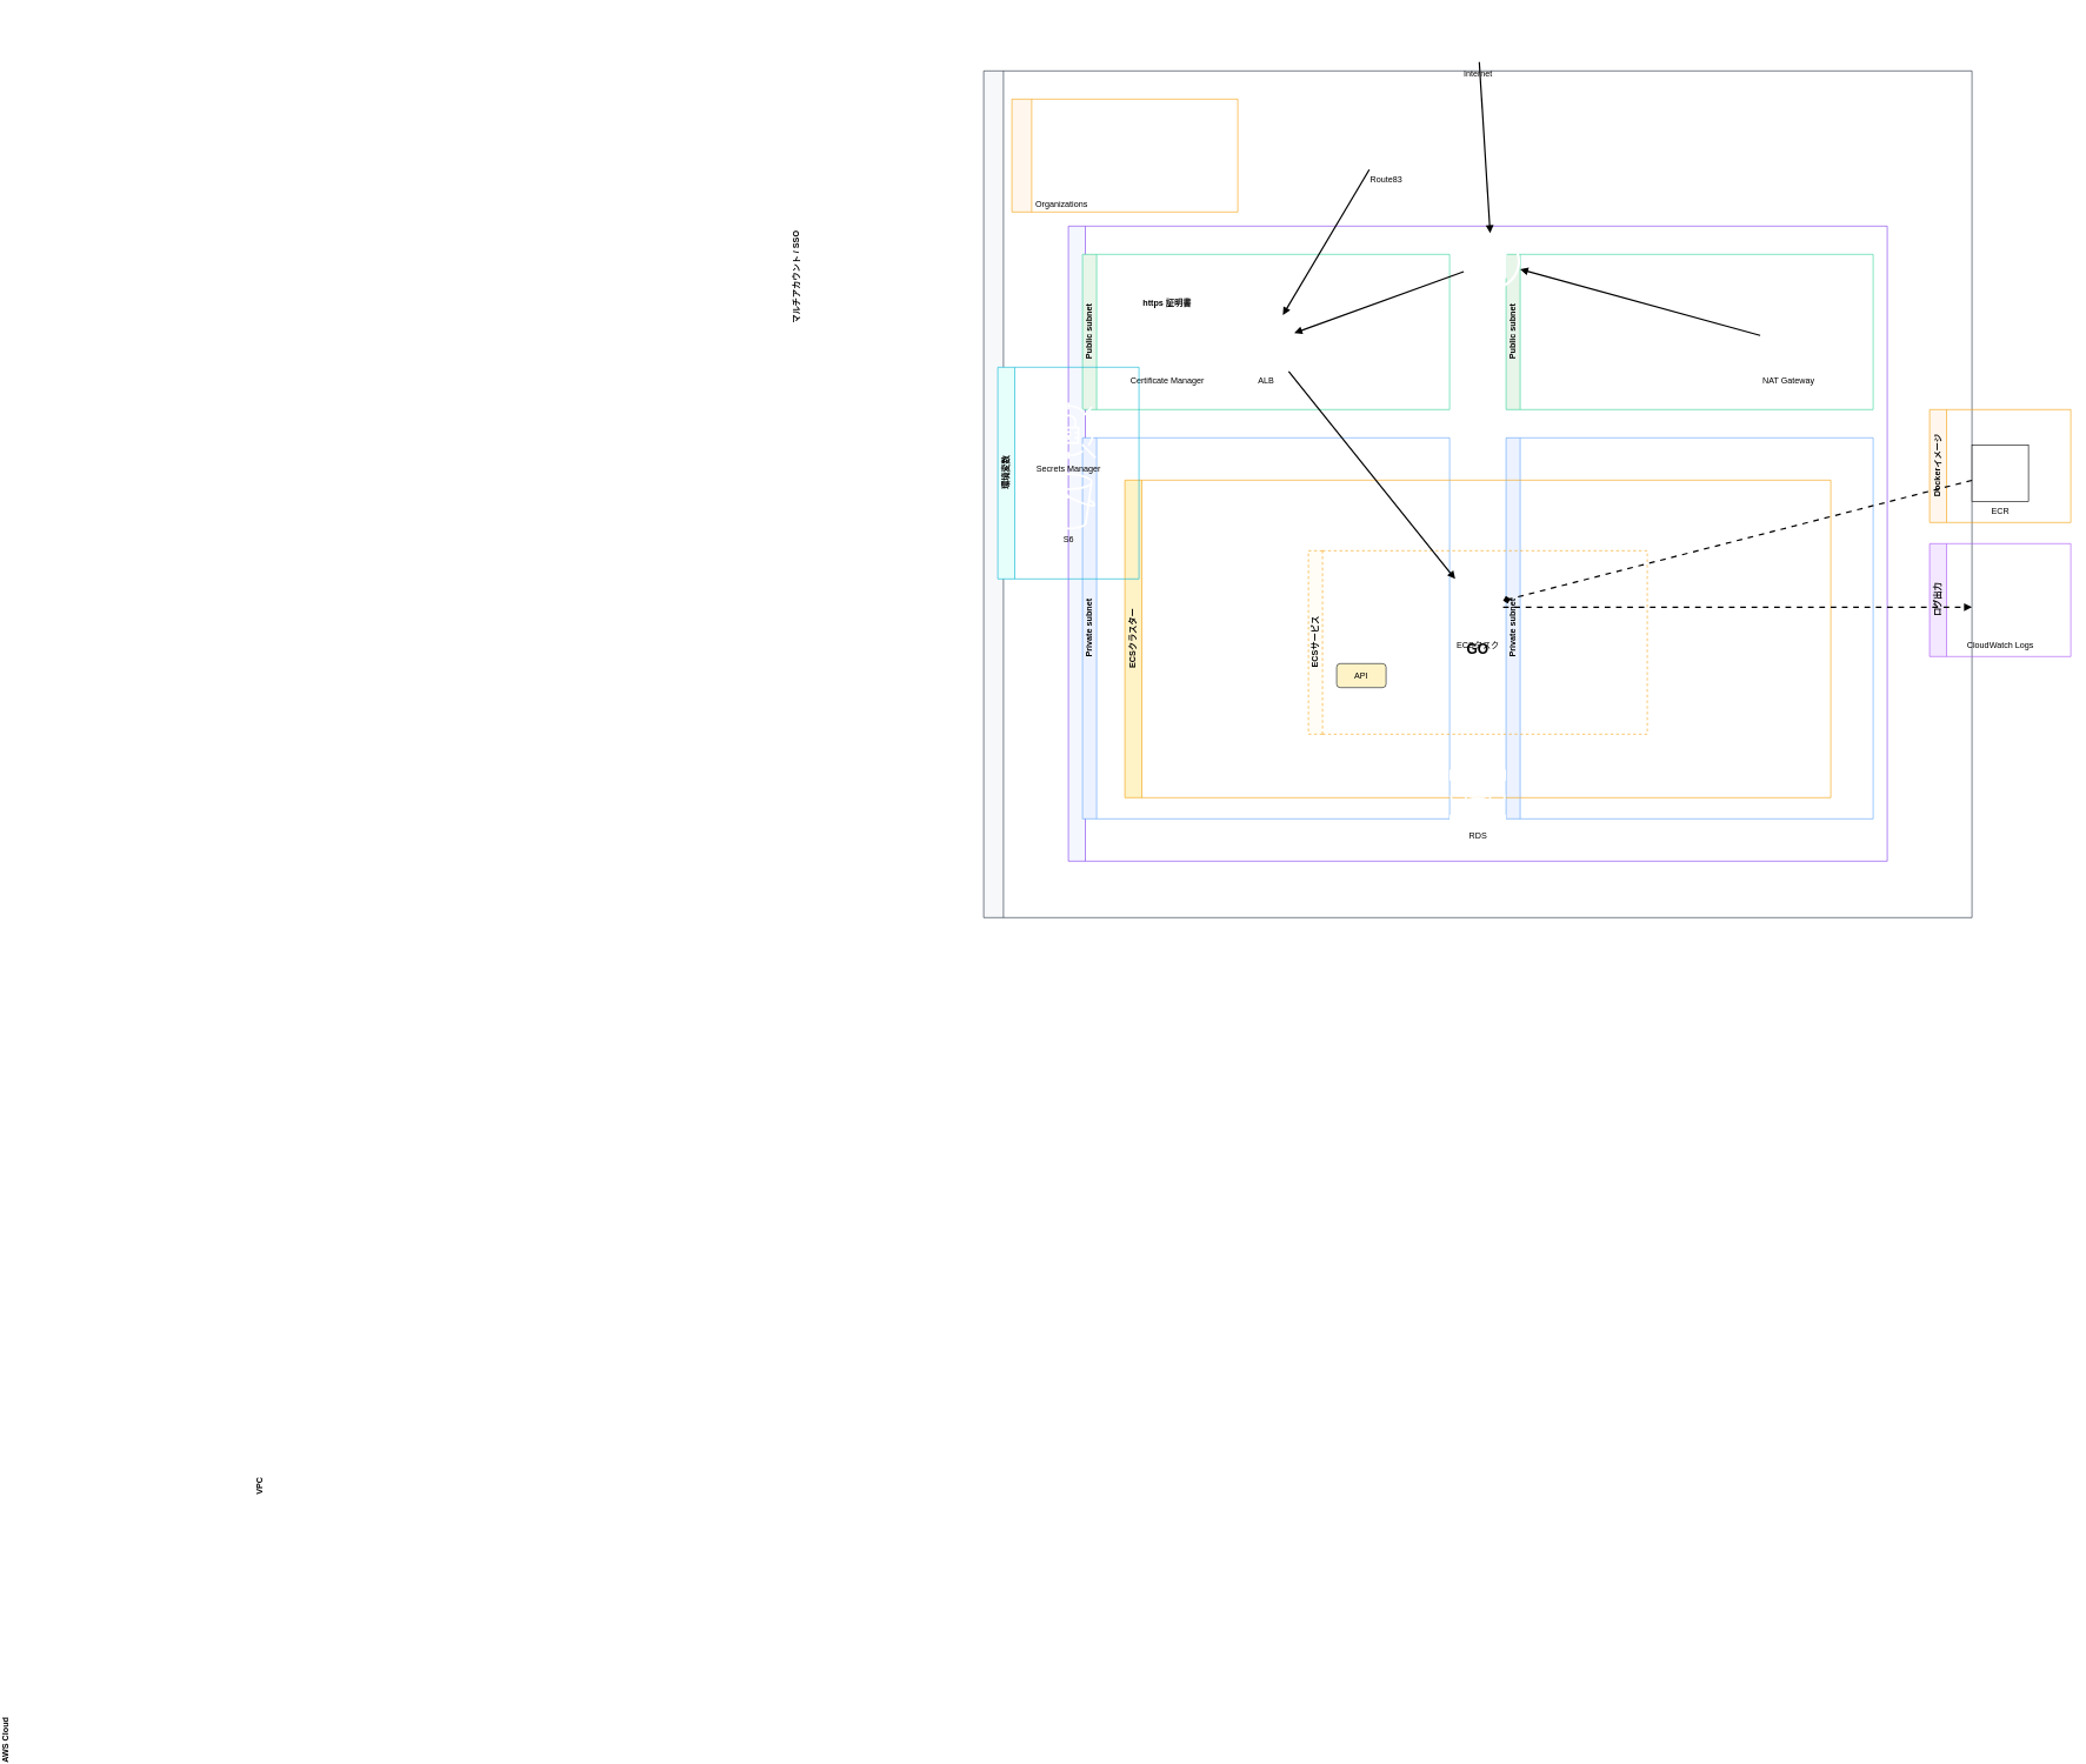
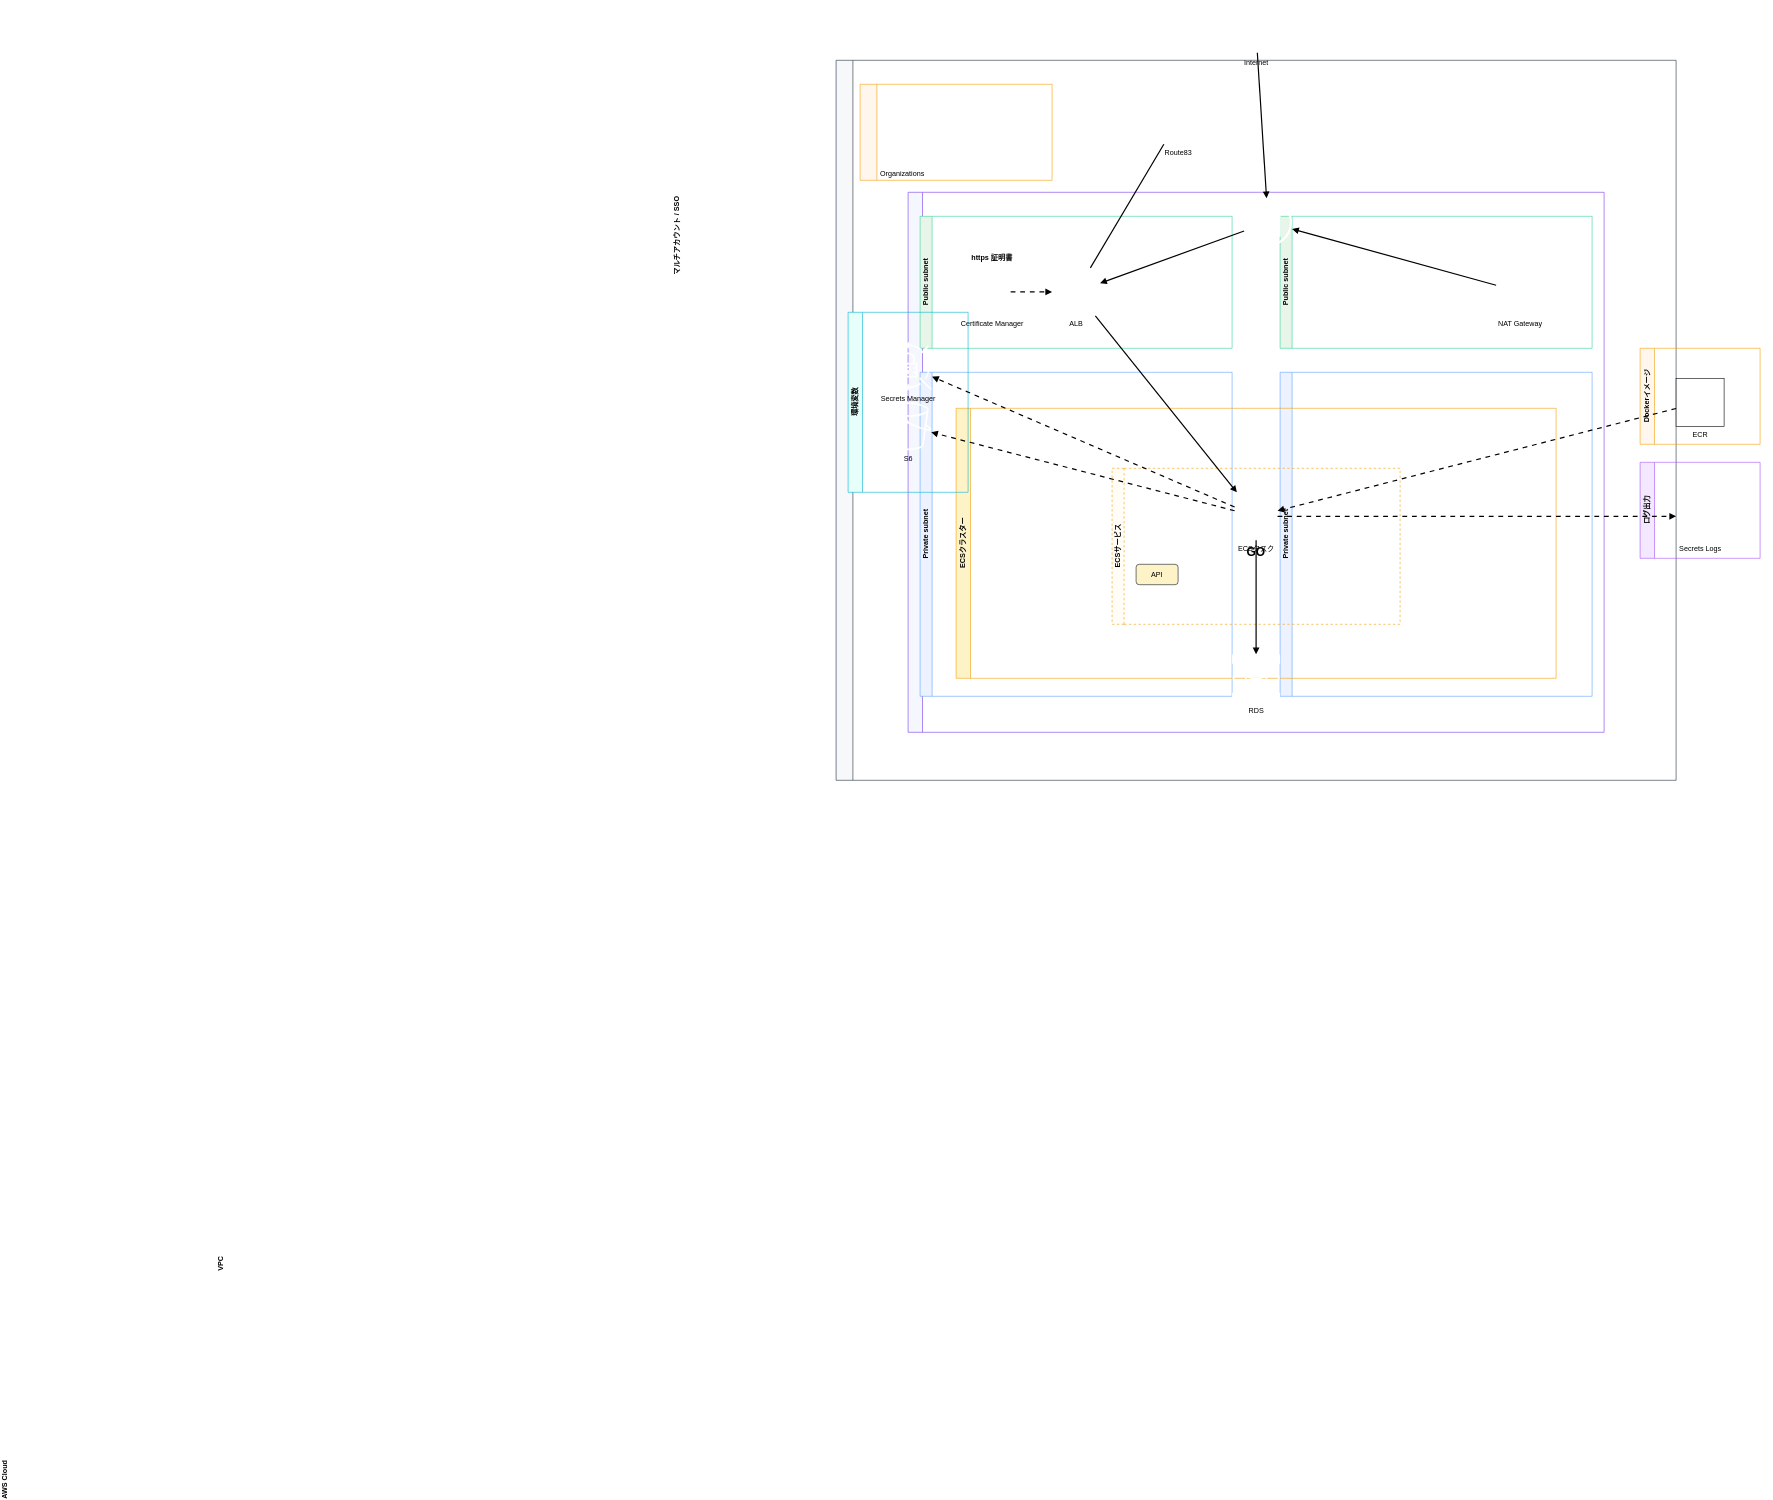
- <mxCell id="32" edge="1" parent="3" source="6" target="13" style="endArrow=block;strokeWidth=2;"><mxGeometry relative="1" as="geometry" /></mxCell>
+ <mxCell id="32" edge="1" parent="3" source="6" target="13" style="endArrow=none;strokeWidth=2;"><mxGeometry relative="1" as="geometry" /></mxCell>
+ <mxCell id="33" edge="1" parent="7" source="14" target="13" style="endArrow=block;strokeWidth=2;dashed=1;dashPattern=4 4;"><mxGeometry relative="1" as="geometry" /></mxCell>
+ <mxCell id="37" edge="1" parent="3" source="19" target="24" style="endArrow=block;strokeWidth=2;dashed=1;dashPattern=4 4;"><mxGeometry relative="1" as="geometry" /></mxCell>
+ <mxCell id="38" edge="1" parent="3" source="19" target="25" style="endArrow=block;strokeWidth=2;dashed=1;dashPattern=4 4;"><mxGeometry relative="1" as="geometry" /></mxCell>
- <mxCell id="39" edge="1" parent="3" source="27" target="19" style="endArrow=diamond;strokeWidth=2;dashed=1;dashPattern=4 4;"><mxGeometry relative="1" as="geometry" /></mxCell>
+ <mxCell id="39" edge="1" parent="3" source="27" target="19" style="endArrow=block;strokeWidth=2;dashed=1;dashPattern=4 4;"><mxGeometry relative="1" as="geometry" /></mxCell>
- <mxCell id="29" value="CloudWatch Logs" style="shape=mxgraph.aws4.cloudwatch;html=1;verticalLabelPosition=bottom;verticalAlign=top;" vertex="1" parent="28"><mxGeometry x="60" y="50" width="80" height="80" as="geometry" /></mxCell>
+ <mxCell id="29" value="Secrets Logs" style="shape=mxgraph.aws4.cloudwatch;html=1;verticalLabelPosition=bottom;verticalAlign=top;" vertex="1" parent="28"><mxGeometry x="60" y="50" width="80" height="80" as="geometry" /></mxCell>
+ <mxCell id="36" edge="1" parent="7" source="19" target="22" style="endArrow=block;strokeWidth=2;"><mxGeometry relative="1" as="geometry" /></mxCell>
